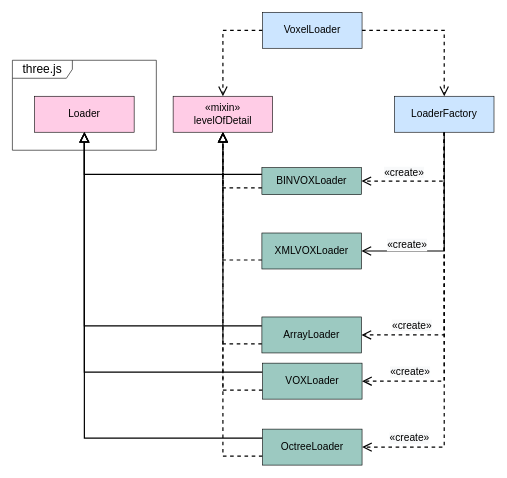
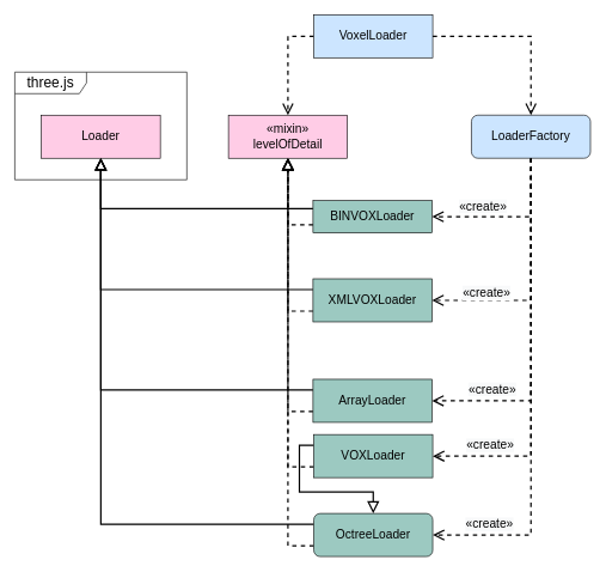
- <mxCell id="33" value="&lt;span style=&quot;font-size: 17px&quot;&gt;«mixin»&lt;br&gt;&lt;/span&gt;&lt;span style=&quot;font-size: 17px&quot;&gt;levelOfDetail&lt;/span&gt;" style="rounded=0;whiteSpace=wrap;html=1;strokeWidth=1;fillColor=#FFCCE6;" parent="1" vertex="1"><mxGeometry x="288" y="160" width="166" height="60" as="geometry" /></mxCell>
+ <mxCell id="33" value="&lt;span style=&quot;font-size: 17px&quot;&gt;«mixin»&lt;br&gt;&lt;/span&gt;&lt;span style=&quot;font-size: 17px&quot;&gt;levelOfDetail&lt;/span&gt;" style="rounded=0;whiteSpace=wrap;html=1;strokeWidth=1;fillColor=#FFCCE6;" parent="1" vertex="1"><mxGeometry x="318" y="160" width="166" height="60" as="geometry" /></mxCell>
- <mxCell id="14" value="&lt;span style=&quot;font-size: 17px&quot;&gt;LoaderFactory&lt;/span&gt;" style="rounded=0;whiteSpace=wrap;html=1;strokeWidth=1;fillColor=#CCE5FF;" parent="1" vertex="1"><mxGeometry x="657" y="160" width="166" height="60" as="geometry" /></mxCell>
+ <mxCell id="14" value="&lt;span style=&quot;font-size: 17px&quot;&gt;LoaderFactory&lt;/span&gt;" style="whiteSpace=wrap;html=1;strokeWidth=1;fillColor=#CCE5FF;rounded=1;" parent="1" vertex="1"><mxGeometry x="657" y="160" width="166" height="60" as="geometry" /></mxCell>
+ <mxCell id="18" style="edgeStyle=orthogonalEdgeStyle;rounded=0;orthogonalLoop=1;jettySize=auto;html=1;exitX=0;exitY=0.25;exitDx=0;exitDy=0;endArrow=block;endFill=0;endSize=12;strokeWidth=2;entryX=0.5;entryY=1;entryDx=0;entryDy=0;" parent="1" source="20" target="5" edge="1"><mxGeometry relative="1" as="geometry"><mxPoint x="97" y="280" as="targetPoint" /></mxGeometry></mxCell>
- <mxCell id="6" style="edgeStyle=orthogonalEdgeStyle;rounded=0;orthogonalLoop=1;jettySize=auto;html=1;exitX=0.5;exitY=1;exitDx=0;exitDy=0;entryX=1;entryY=0.5;entryDx=0;entryDy=0;dashed=0;labelBackgroundColor=none;endArrow=open;endSize=12;strokeWidth=2;fontSize=17;verticalAlign=bottom;" parent="1" source="14" target="20" edge="1"><mxGeometry relative="1" as="geometry" /></mxCell>
+ <mxCell id="6" style="edgeStyle=orthogonalEdgeStyle;rounded=0;orthogonalLoop=1;jettySize=auto;html=1;exitX=0.5;exitY=1;exitDx=0;exitDy=0;entryX=1;entryY=0.5;entryDx=0;entryDy=0;dashed=1;labelBackgroundColor=none;endArrow=open;endSize=12;strokeWidth=2;fontSize=17;verticalAlign=bottom;" parent="1" source="14" target="20" edge="1"><mxGeometry relative="1" as="geometry" /></mxCell>
- <mxCell id="27" style="edgeStyle=orthogonalEdgeStyle;rounded=0;orthogonalLoop=1;jettySize=auto;html=1;exitX=0;exitY=0.25;exitDx=0;exitDy=0;entryX=0.5;entryY=1;entryDx=0;entryDy=0;endArrow=block;endFill=0;endSize=12;strokeWidth=2;" parent="1" source="29" target="5" edge="1"><mxGeometry relative="1" as="geometry" /></mxCell>
+ <mxCell id="27" style="edgeStyle=orthogonalEdgeStyle;rounded=0;orthogonalLoop=1;jettySize=auto;html=1;exitX=0;exitY=0.25;exitDx=0;exitDy=0;endArrow=block;endFill=0;endSize=12;strokeWidth=2;" parent="1" source="29" target="32" edge="1"><mxGeometry relative="1" as="geometry" /></mxCell>
- <mxCell id="32" value="&lt;span style=&quot;font-size: 17px&quot;&gt;OctreeLoader&lt;/span&gt;" style="rounded=0;whiteSpace=wrap;html=1;strokeWidth=1;fillColor=#9cc9c1;" parent="1" vertex="1"><mxGeometry x="437" y="715" width="166" height="60" as="geometry" /></mxCell>
+ <mxCell id="32" value="&lt;span style=&quot;font-size: 17px&quot;&gt;OctreeLoader&lt;/span&gt;" style="whiteSpace=wrap;html=1;strokeWidth=1;fillColor=#9cc9c1;rounded=1;" parent="1" vertex="1"><mxGeometry x="437" y="715" width="166" height="60" as="geometry" /></mxCell>
